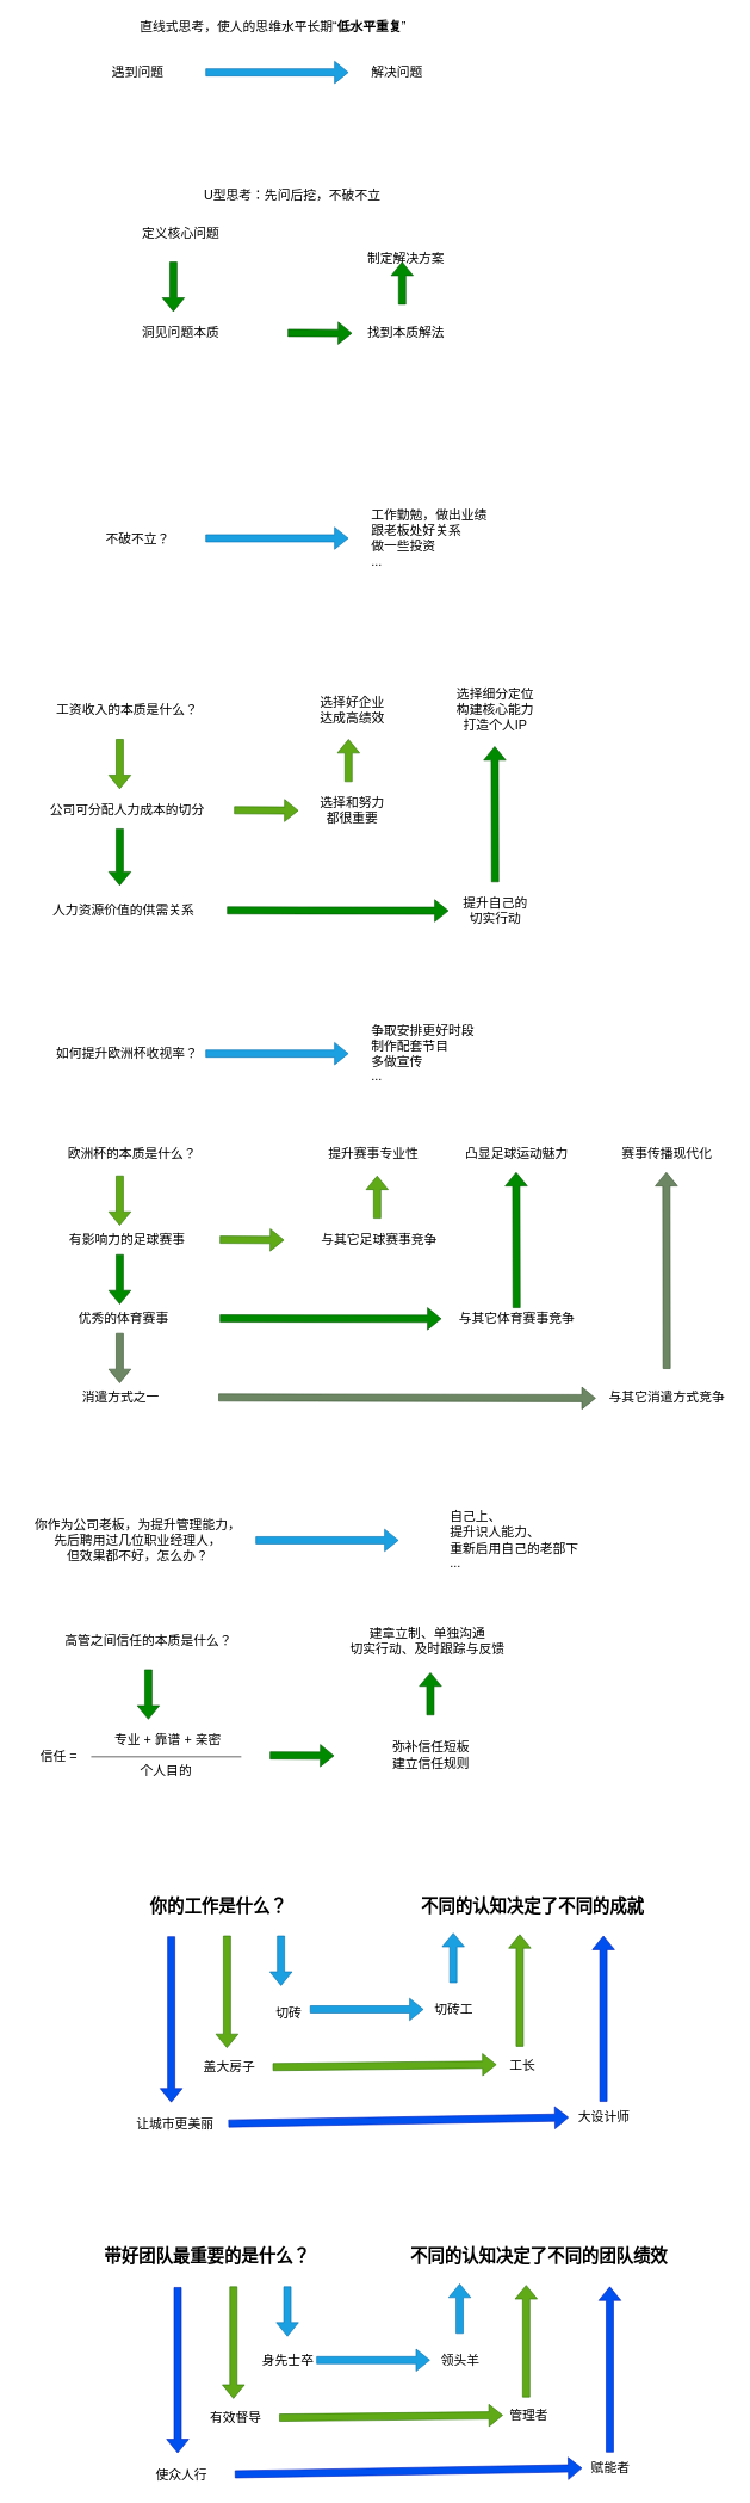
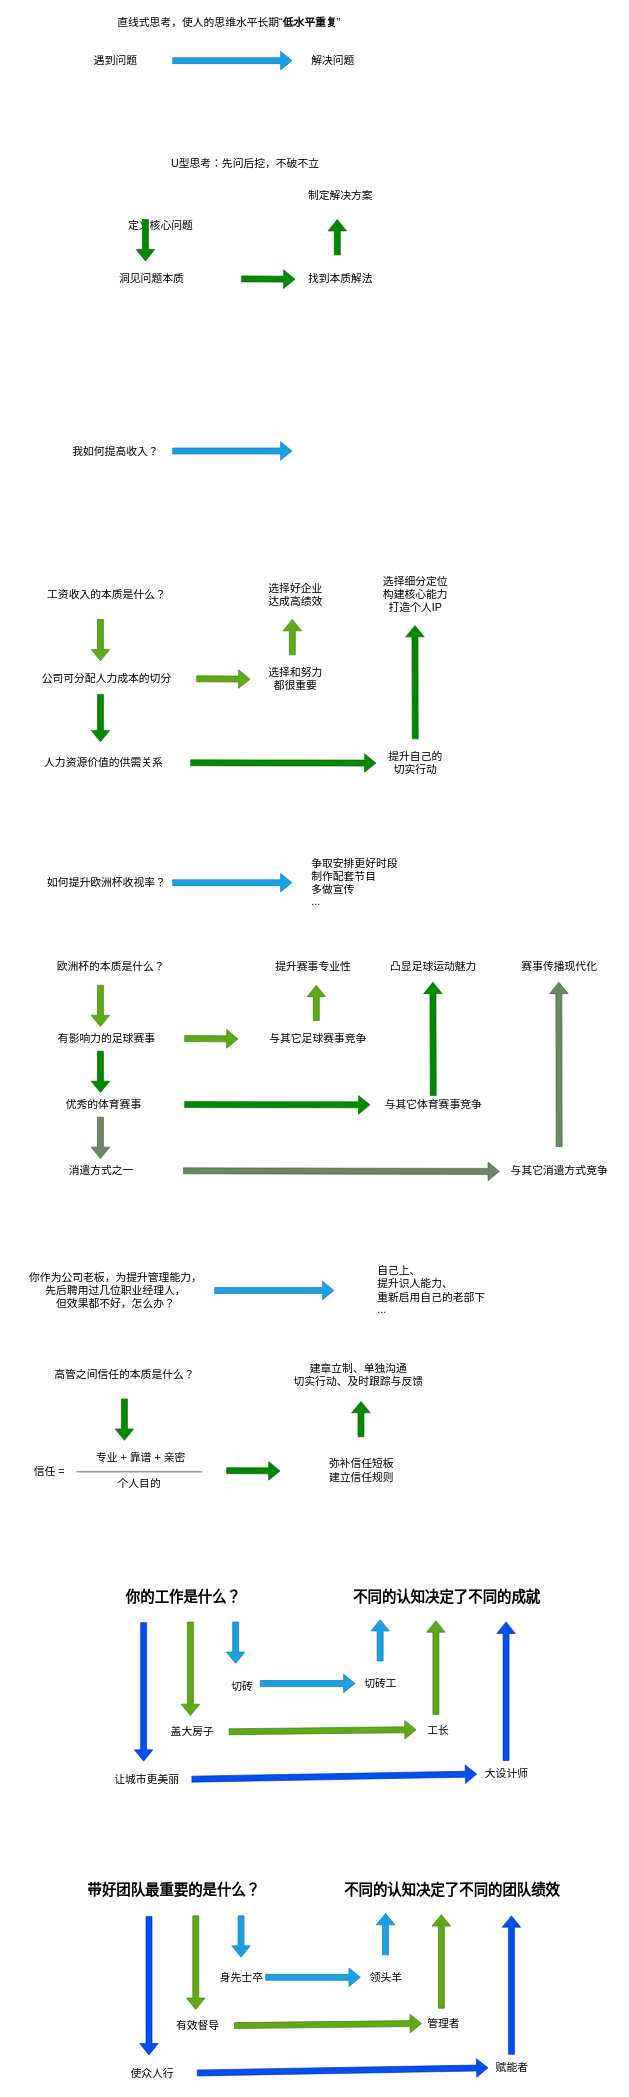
- <mxCell id="56" value="定义核心问题" style="text;html=1;align=center;verticalAlign=middle;resizable=0;points=[];autosize=1;strokeColor=none;fillColor=none;fontSize=18;" parent="1" vertex="1"><mxGeometry x="189" y="307" width="126" height="34" as="geometry" /></mxCell>
+ <mxCell id="56" value="定义核心问题" style="text;html=1;align=center;verticalAlign=middle;resizable=0;points=[];autosize=1;strokeColor=none;fillColor=none;fontSize=18;" parent="1" vertex="1"><mxGeometry x="204" y="357" width="126" height="34" as="geometry" /></mxCell>
- <mxCell id="60" value="制定解决方案" style="text;html=1;align=center;verticalAlign=middle;resizable=0;points=[];autosize=1;strokeColor=none;fillColor=none;fontSize=18;" parent="1" vertex="1"><mxGeometry x="504" y="342" width="126" height="34" as="geometry" /></mxCell>
+ <mxCell id="60" value="制定解决方案" style="text;html=1;align=center;verticalAlign=middle;resizable=0;points=[];autosize=1;strokeColor=none;fillColor=none;fontSize=18;" parent="1" vertex="1"><mxGeometry x="504" y="307" width="126" height="34" as="geometry" /></mxCell>
- <mxCell id="3" value="不破不立？" style="text;html=1;align=center;verticalAlign=middle;resizable=0;points=[];autosize=1;strokeColor=none;fillColor=none;fontSize=18;" parent="1" vertex="1"><mxGeometry x="107" y="731" width="170" height="40" as="geometry" /></mxCell>
+ <mxCell id="3" value="我如何提高收入？" style="text;html=1;align=center;verticalAlign=middle;resizable=0;points=[];autosize=1;strokeColor=none;fillColor=none;fontSize=18;" parent="1" vertex="1"><mxGeometry x="107" y="731" width="170" height="40" as="geometry" /></mxCell>
- <mxCell id="4" value="工作勤勉，做出业绩&lt;br&gt;跟老板处好关系&lt;br&gt;做一些投资&lt;br&gt;..." style="text;html=1;align=left;verticalAlign=middle;resizable=0;points=[];autosize=1;strokeColor=none;fillColor=none;fontSize=18;" parent="1" vertex="1"><mxGeometry x="517" y="701" width="190" height="100" as="geometry" /></mxCell>
